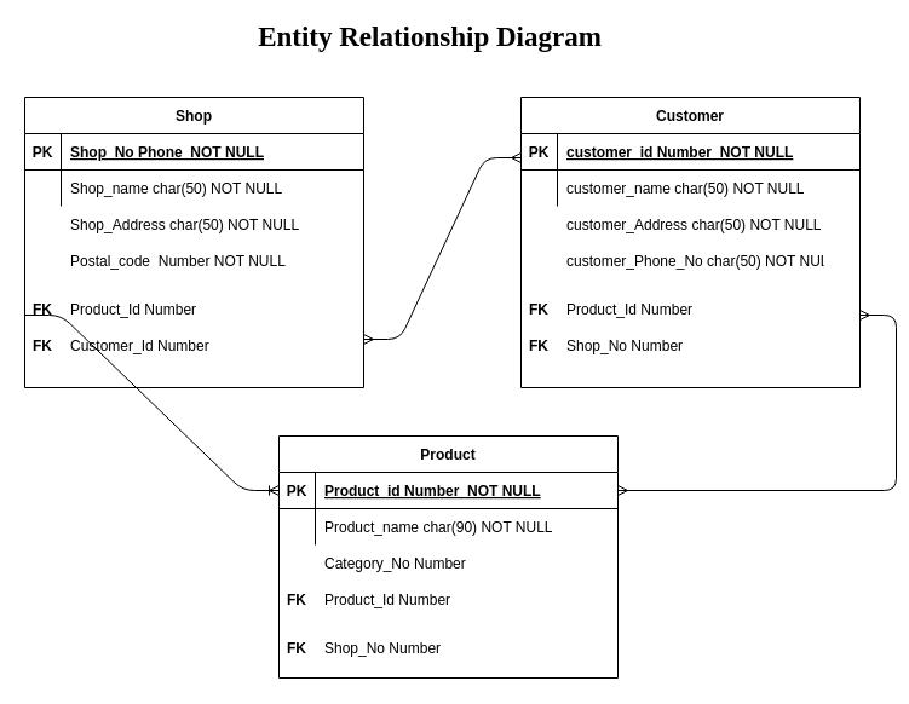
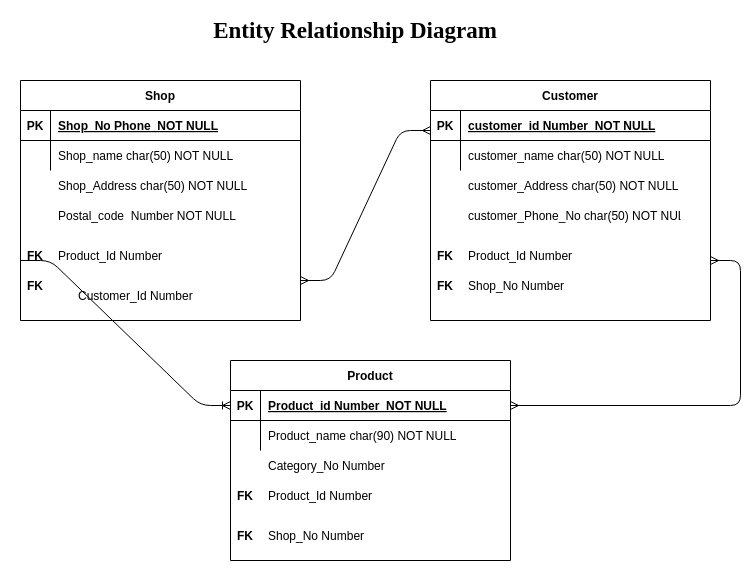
- <mxCell id="27" value="Customer_Id Number " style="shape=partialRectangle;overflow=hidden;connectable=0;fillColor=none;top=0;left=0;bottom=0;right=0;align=left;spacingLeft=6;" vertex="1" parent="1"><mxGeometry x="50" y="270" width="220" height="30" as="geometry" /></mxCell>
+ <mxCell id="27" value="Customer_Id Number " style="shape=partialRectangle;overflow=hidden;connectable=0;fillColor=none;top=0;left=0;bottom=0;right=0;align=left;spacingLeft=6;" vertex="1" parent="1"><mxGeometry x="70" y="280" width="220" height="30" as="geometry" /></mxCell>
